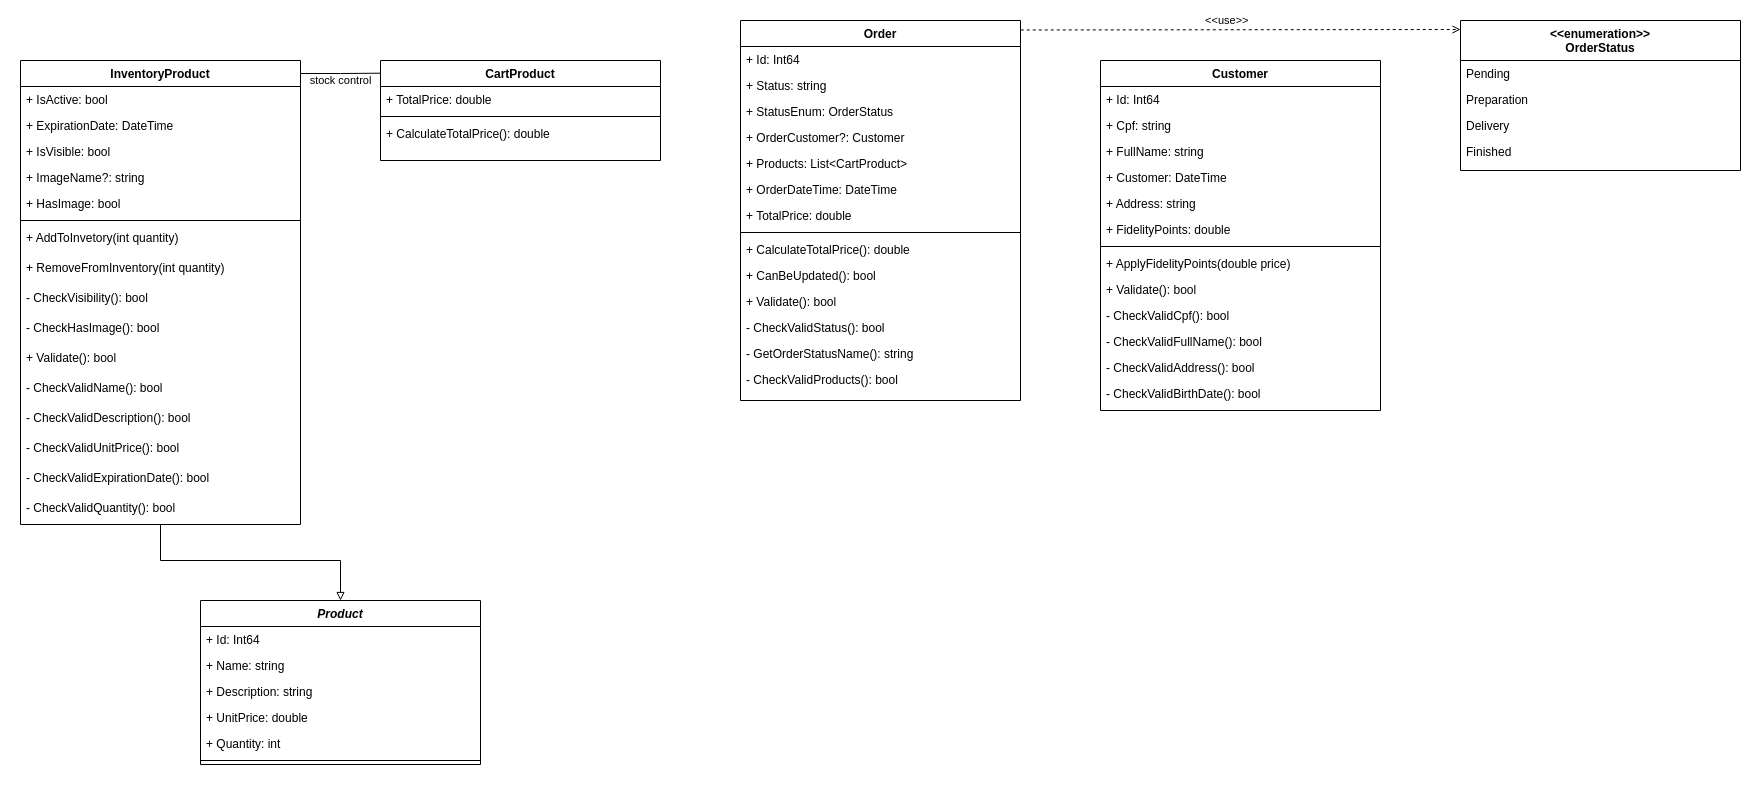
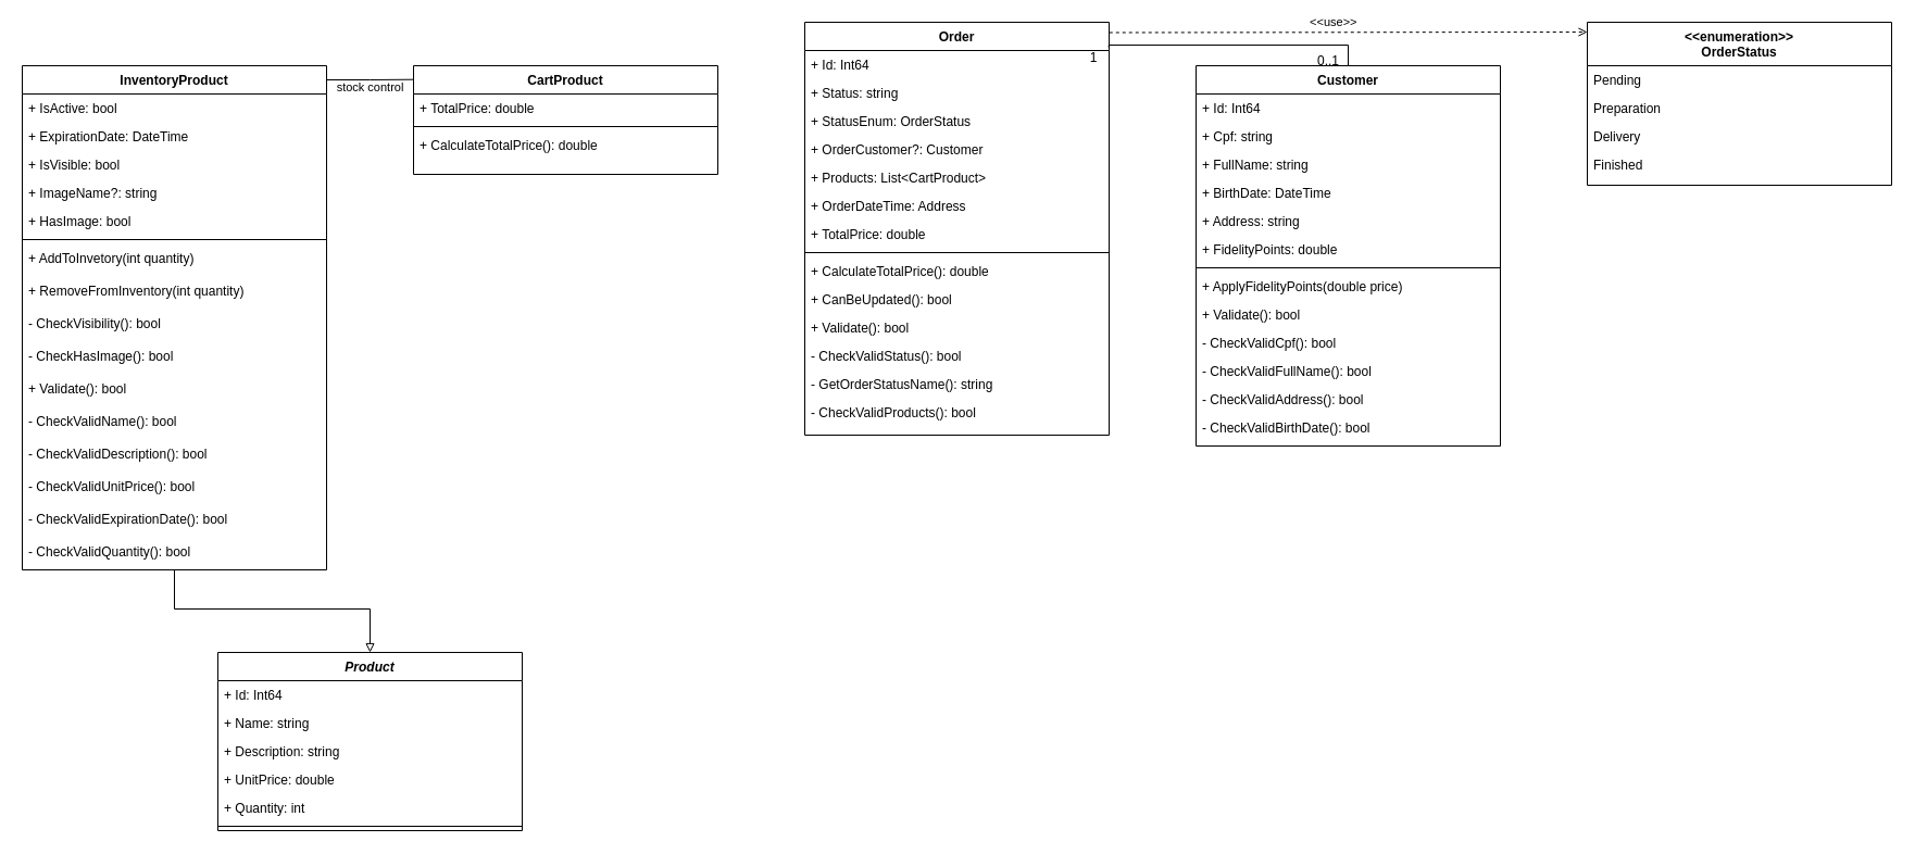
+ <mxCell id="35" value="" style="endArrow=none;shadow=0;strokeWidth=1;rounded=0;endFill=0;edgeStyle=elbowEdgeStyle;elbow=vertical;entryX=0.5;entryY=0;entryDx=0;entryDy=0;exitX=0.999;exitY=0.061;exitDx=0;exitDy=0;exitPerimeter=0;" parent="1" source="6" target="21" edge="1"><mxGeometry x="0.5" y="41" relative="1" as="geometry"><mxPoint x="1030" y="50" as="sourcePoint" /><mxPoint x="1090" y="80" as="targetPoint" /><mxPoint x="-40" y="32" as="offset" /><Array as="points"><mxPoint x="1070" y="41" /></Array></mxGeometry></mxCell>
+ <mxCell id="36" value="1" style="resizable=0;align=left;verticalAlign=bottom;labelBackgroundColor=none;fontSize=12;" parent="35" connectable="0" vertex="1"><mxGeometry x="-1" relative="1" as="geometry"><mxPoint x="-19" y="18" as="offset" /></mxGeometry></mxCell>
+ <mxCell id="37" value="0..1" style="resizable=0;align=right;verticalAlign=bottom;labelBackgroundColor=none;fontSize=12;" parent="35" connectable="0" vertex="1"><mxGeometry x="1" relative="1" as="geometry"><mxPoint x="-7" y="4" as="offset" /></mxGeometry></mxCell>
- <mxCell id="25" value="+ Customer: DateTime" style="text;align=left;verticalAlign=top;spacingLeft=4;spacingRight=4;overflow=hidden;rotatable=0;points=[[0,0.5],[1,0.5]];portConstraint=eastwest;rounded=0;shadow=0;html=0;" parent="21" vertex="1"><mxGeometry y="104" width="280" height="26" as="geometry" /></mxCell>
+ <mxCell id="25" value="+ BirthDate: DateTime" style="text;align=left;verticalAlign=top;spacingLeft=4;spacingRight=4;overflow=hidden;rotatable=0;points=[[0,0.5],[1,0.5]];portConstraint=eastwest;rounded=0;shadow=0;html=0;" parent="21" vertex="1"><mxGeometry y="104" width="280" height="26" as="geometry" /></mxCell>
- <mxCell id="12" value="+ OrderDateTime: DateTime" style="text;align=left;verticalAlign=top;spacingLeft=4;spacingRight=4;overflow=hidden;rotatable=0;points=[[0,0.5],[1,0.5]];portConstraint=eastwest;rounded=0;shadow=0;html=0;" parent="6" vertex="1"><mxGeometry y="156" width="280" height="26" as="geometry" /></mxCell>
+ <mxCell id="12" value="+ OrderDateTime: Address" style="text;align=left;verticalAlign=top;spacingLeft=4;spacingRight=4;overflow=hidden;rotatable=0;points=[[0,0.5],[1,0.5]];portConstraint=eastwest;rounded=0;shadow=0;html=0;" parent="6" vertex="1"><mxGeometry y="156" width="280" height="26" as="geometry" /></mxCell>
